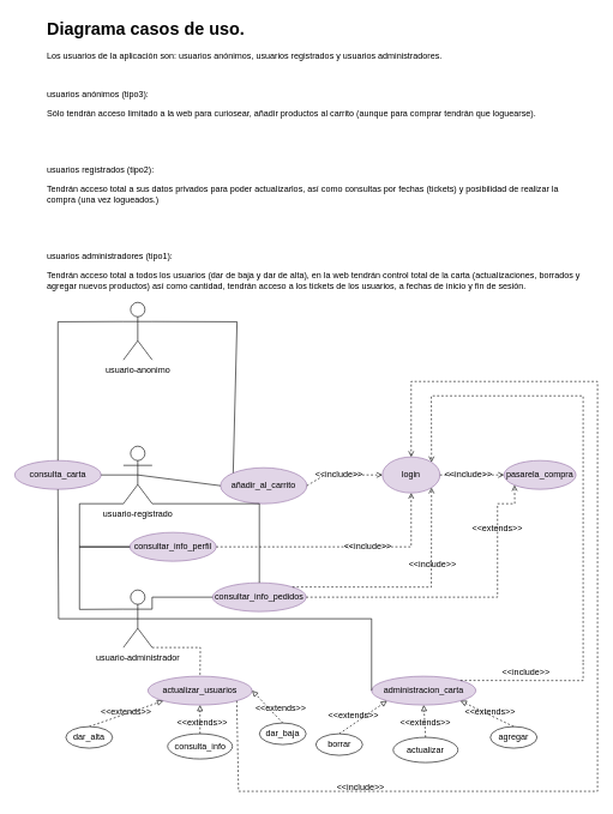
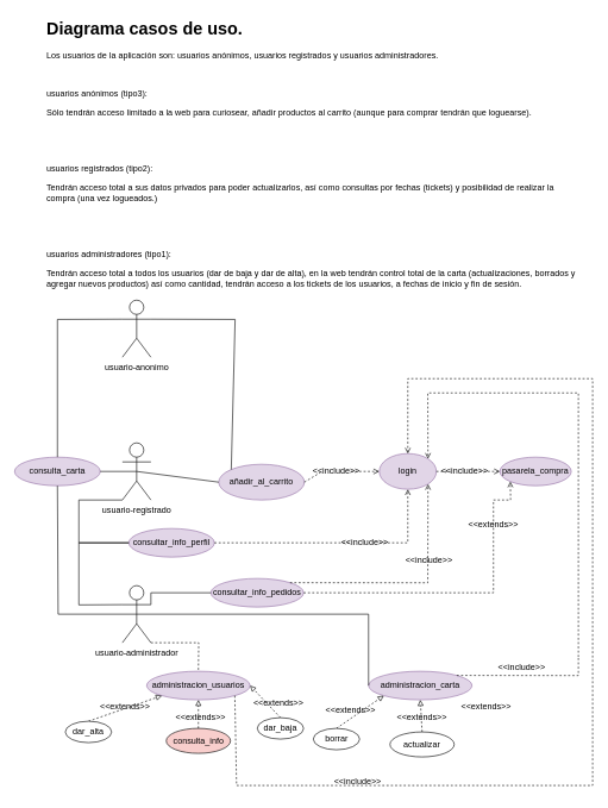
- <mxCell id="60" value="" style="endArrow=none;html=1;rounded=0;exitX=1;exitY=1;exitDx=0;exitDy=0;exitPerimeter=0;entryX=0.5;entryY=0;entryDx=0;entryDy=0;" edge="1" parent="1" source="5" target="18"><mxGeometry width="50" height="50" relative="1" as="geometry"><mxPoint x="360" y="730" as="sourcePoint" /><mxPoint x="410" y="680" as="targetPoint" /><Array as="points"><mxPoint x="360" y="700" /></Array></mxGeometry></mxCell>
- <mxCell id="19" value="actualizar_usuarios" style="ellipse;whiteSpace=wrap;html=1;fillColor=#e1d5e7;strokeColor=#9673a6;" vertex="1" parent="1"><mxGeometry x="205" y="940" width="145" height="40" as="geometry" /></mxCell>
+ <mxCell id="19" value="administracion_usuarios" style="ellipse;whiteSpace=wrap;html=1;fillColor=#e1d5e7;strokeColor=#9673a6;" vertex="1" parent="1"><mxGeometry x="205" y="940" width="145" height="40" as="geometry" /></mxCell>
- <mxCell id="29" value="" style="endArrow=block;html=1;rounded=0;exitX=0.5;exitY=0;exitDx=0;exitDy=0;entryX=1;entryY=1;entryDx=0;entryDy=0;endFill=0;dashed=1;" edge="1" parent="1" source="27" target="26"><mxGeometry width="50" height="50" relative="1" as="geometry"><mxPoint x="591" y="950" as="sourcePoint" /><mxPoint x="641" y="900" as="targetPoint" /></mxGeometry></mxCell>
- <mxCell id="27" value="agregar" style="ellipse;whiteSpace=wrap;html=1;" vertex="1" parent="1"><mxGeometry x="681" y="1010" width="65" height="30" as="geometry" /></mxCell>
- <mxCell id="24" value="consulta_info" style="ellipse;whiteSpace=wrap;html=1;" vertex="1" parent="1"><mxGeometry x="232.5" y="1020" width="90" height="35" as="geometry" /></mxCell>
+ <mxCell id="24" value="consulta_info" style="ellipse;whiteSpace=wrap;html=1;fillColor=#f8cecc;" vertex="1" parent="1"><mxGeometry x="232.5" y="1020" width="90" height="35" as="geometry" /></mxCell>
